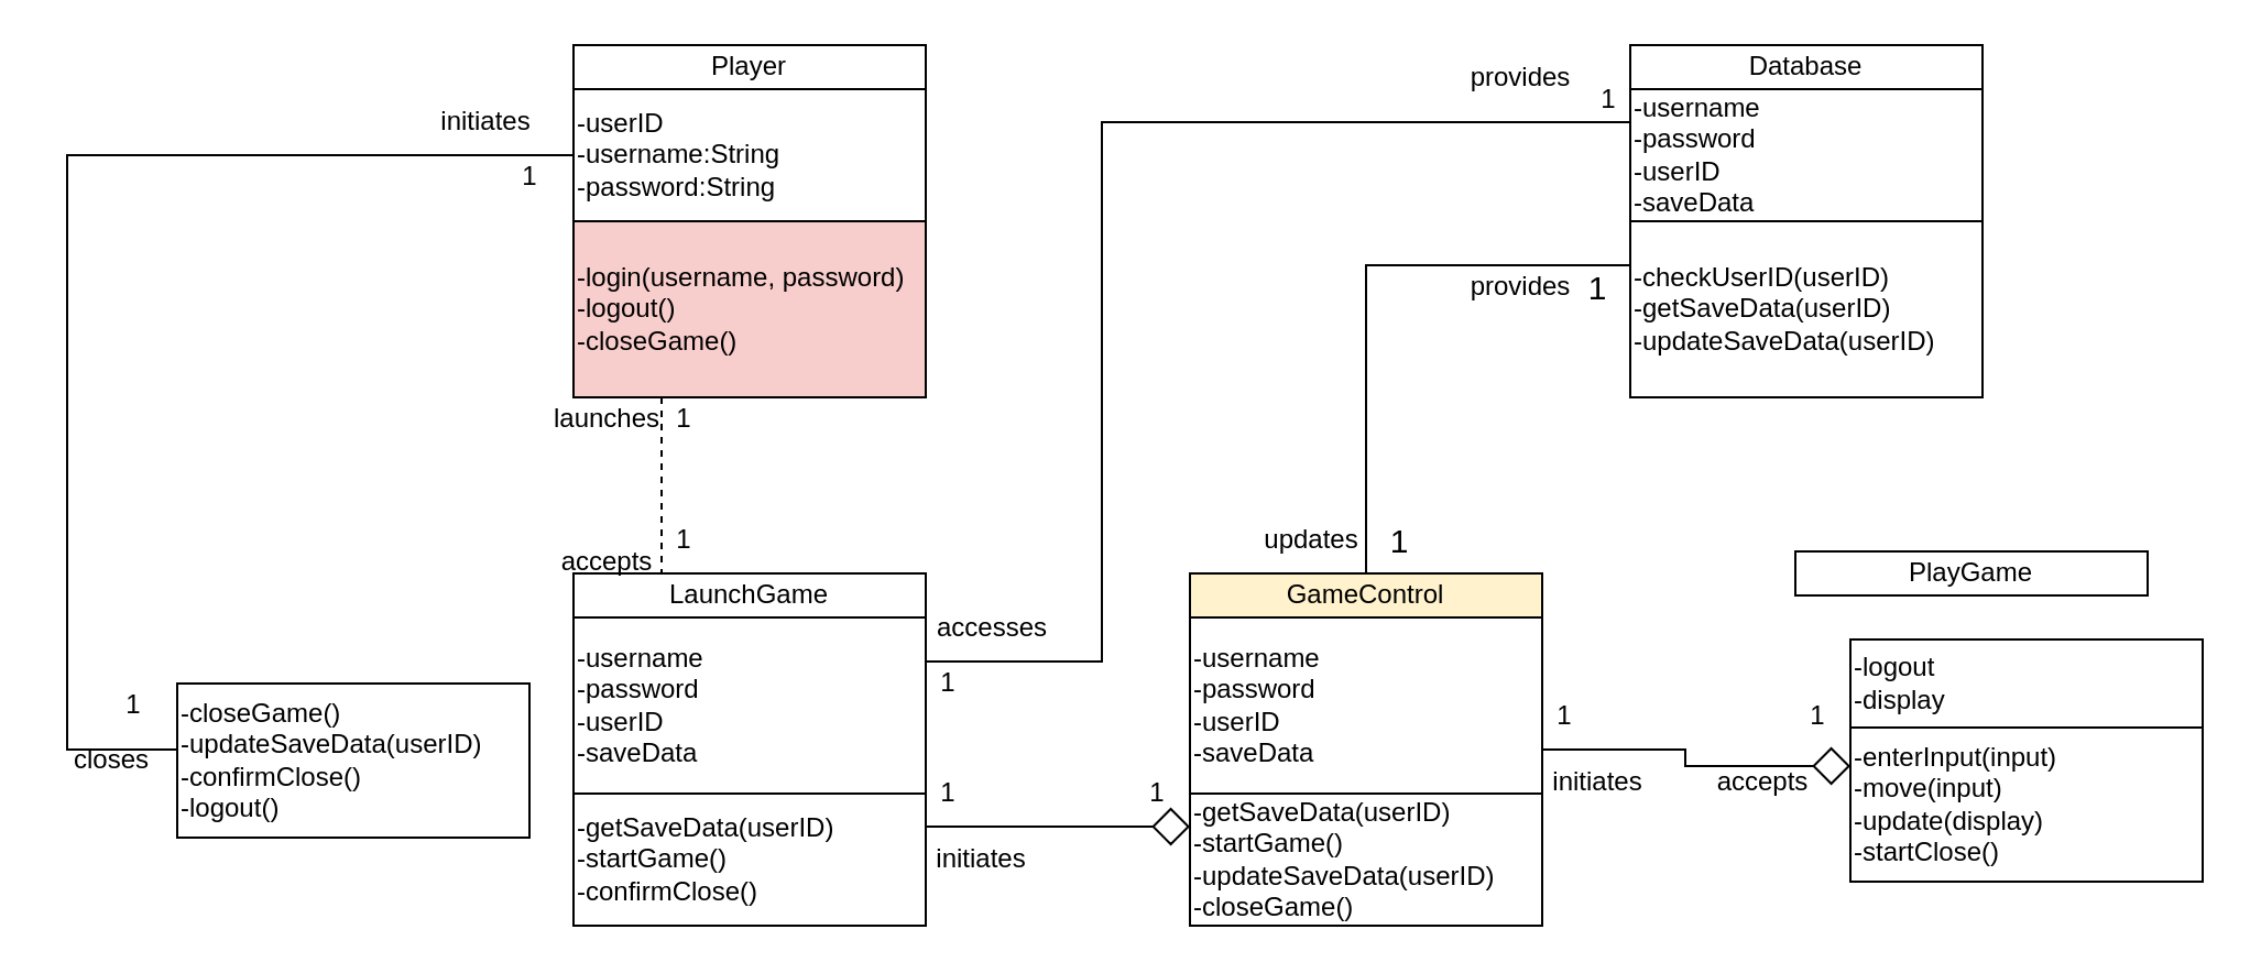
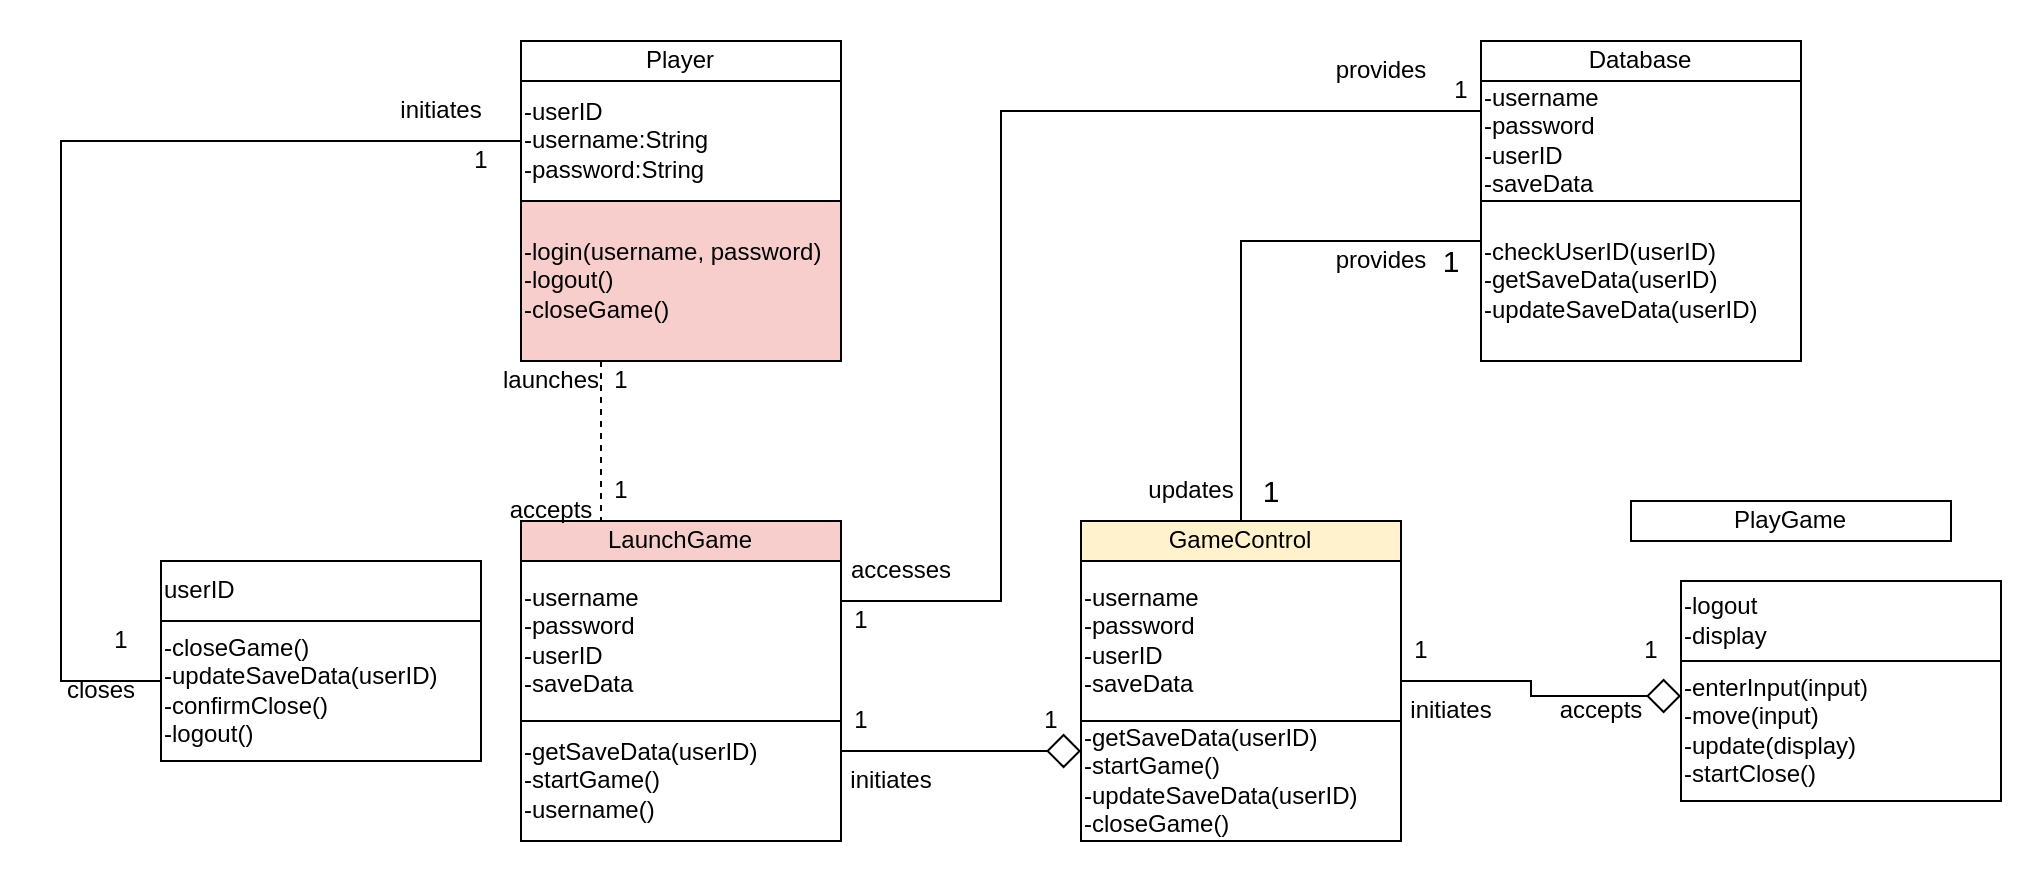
- <mxCell id="7" value="LaunchGame" style="rounded=0;whiteSpace=wrap;html=1;container=0;align=center;" parent="1" vertex="1"><mxGeometry x="260" y="260" width="160" height="20" as="geometry" /></mxCell>
+ <mxCell id="7" value="LaunchGame" style="rounded=0;whiteSpace=wrap;html=1;container=0;align=center;fillColor=#f8cecc;" parent="1" vertex="1"><mxGeometry x="260" y="260" width="160" height="20" as="geometry" /></mxCell>
+ <mxCell id="20" value="userID" style="rounded=0;whiteSpace=wrap;html=1;align=left;" parent="1" vertex="1"><mxGeometry x="80" y="280" width="160" height="30" as="geometry" /></mxCell>
- <mxCell id="9" value="-getSaveData(userID)&lt;br&gt;-startGame()&lt;br&gt;-confirmClose()" style="rounded=0;whiteSpace=wrap;html=1;container=0;align=left;" parent="1" vertex="1"><mxGeometry x="260" y="360" width="160" height="60" as="geometry" /></mxCell>
+ <mxCell id="9" value="-getSaveData(userID)&lt;br&gt;-startGame()&lt;br&gt;-username()" style="rounded=0;whiteSpace=wrap;html=1;container=0;align=left;" parent="1" vertex="1"><mxGeometry x="260" y="360" width="160" height="60" as="geometry" /></mxCell>
